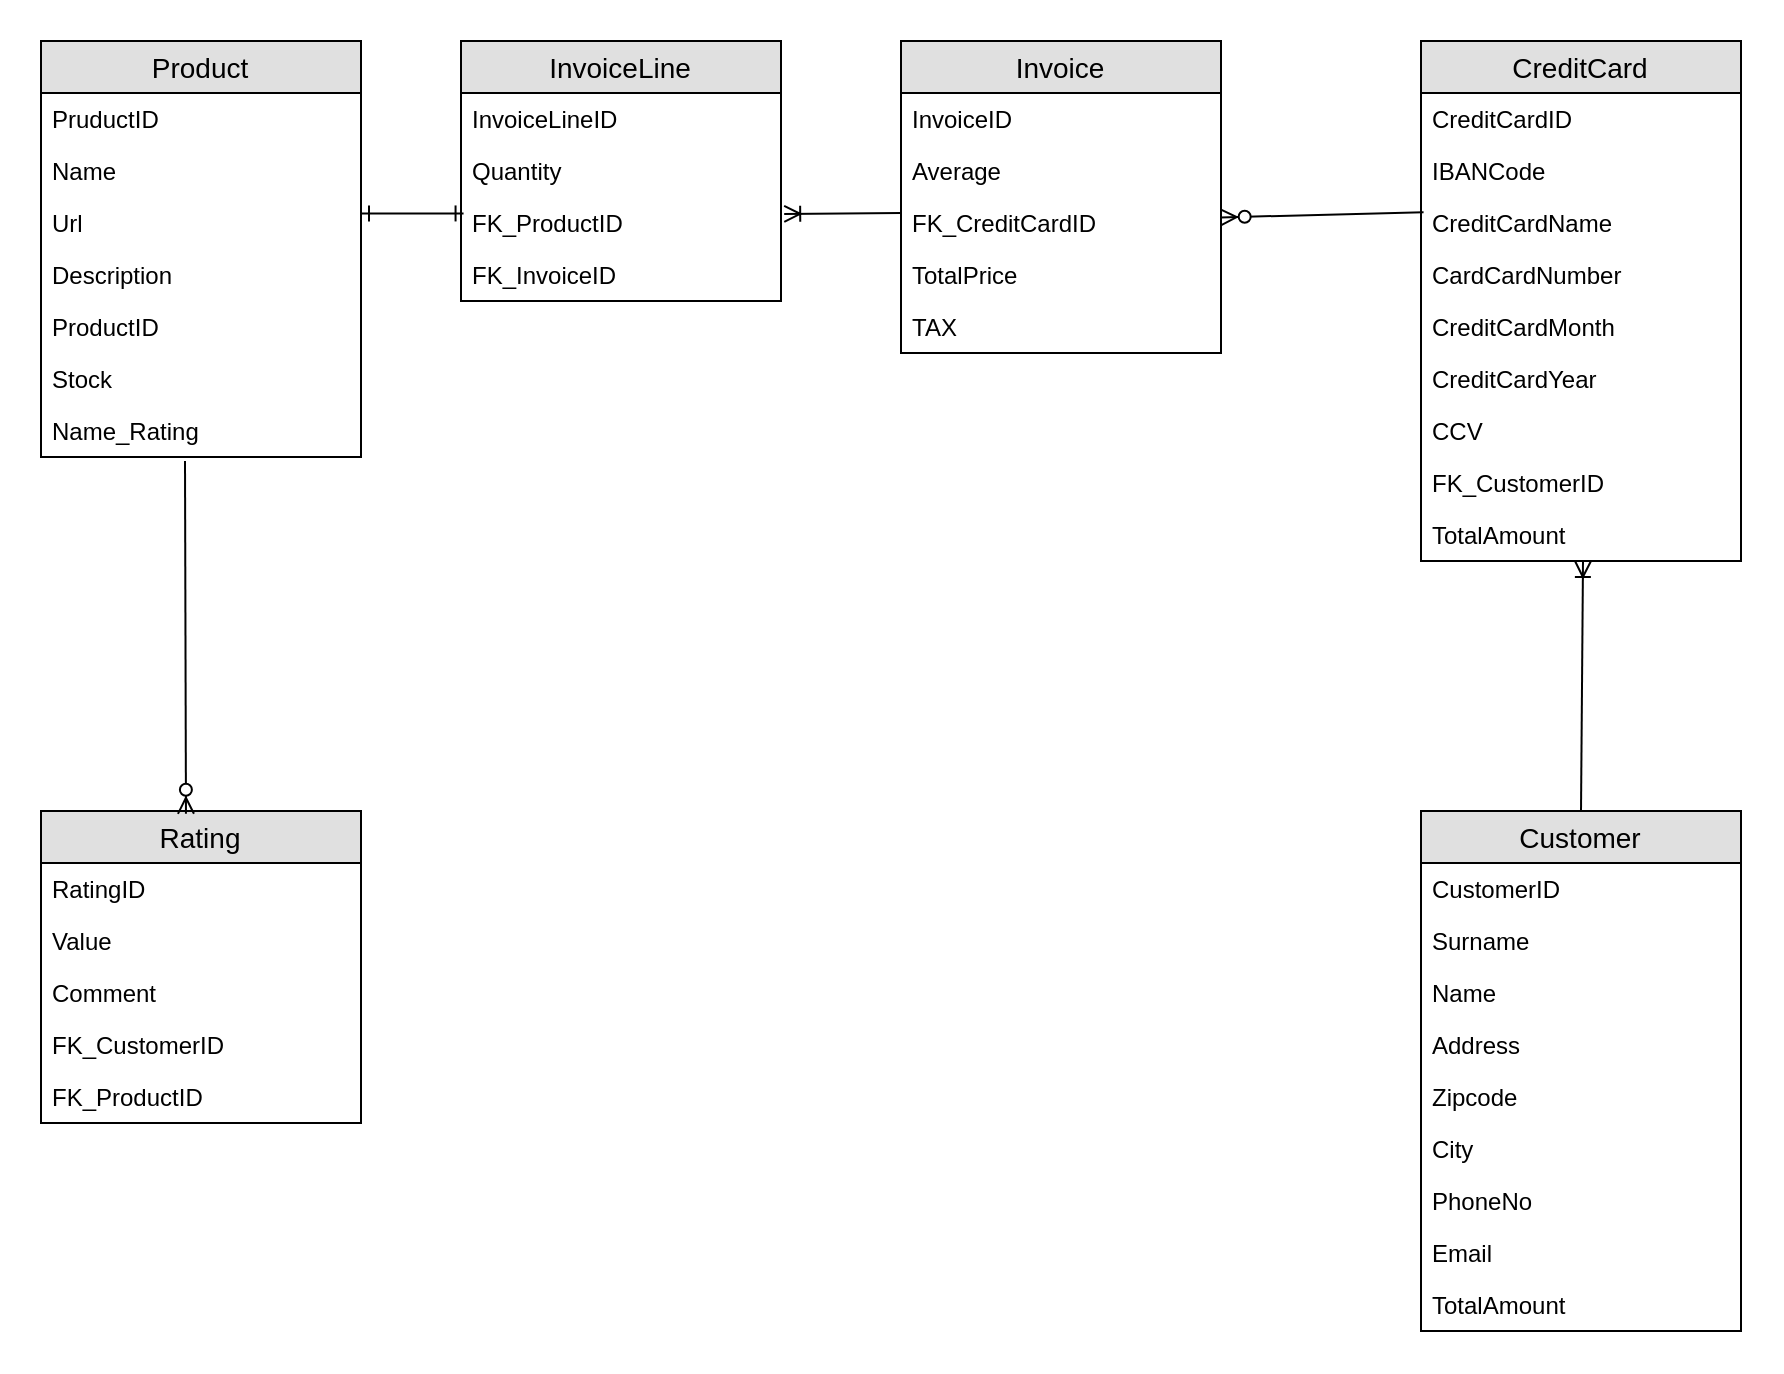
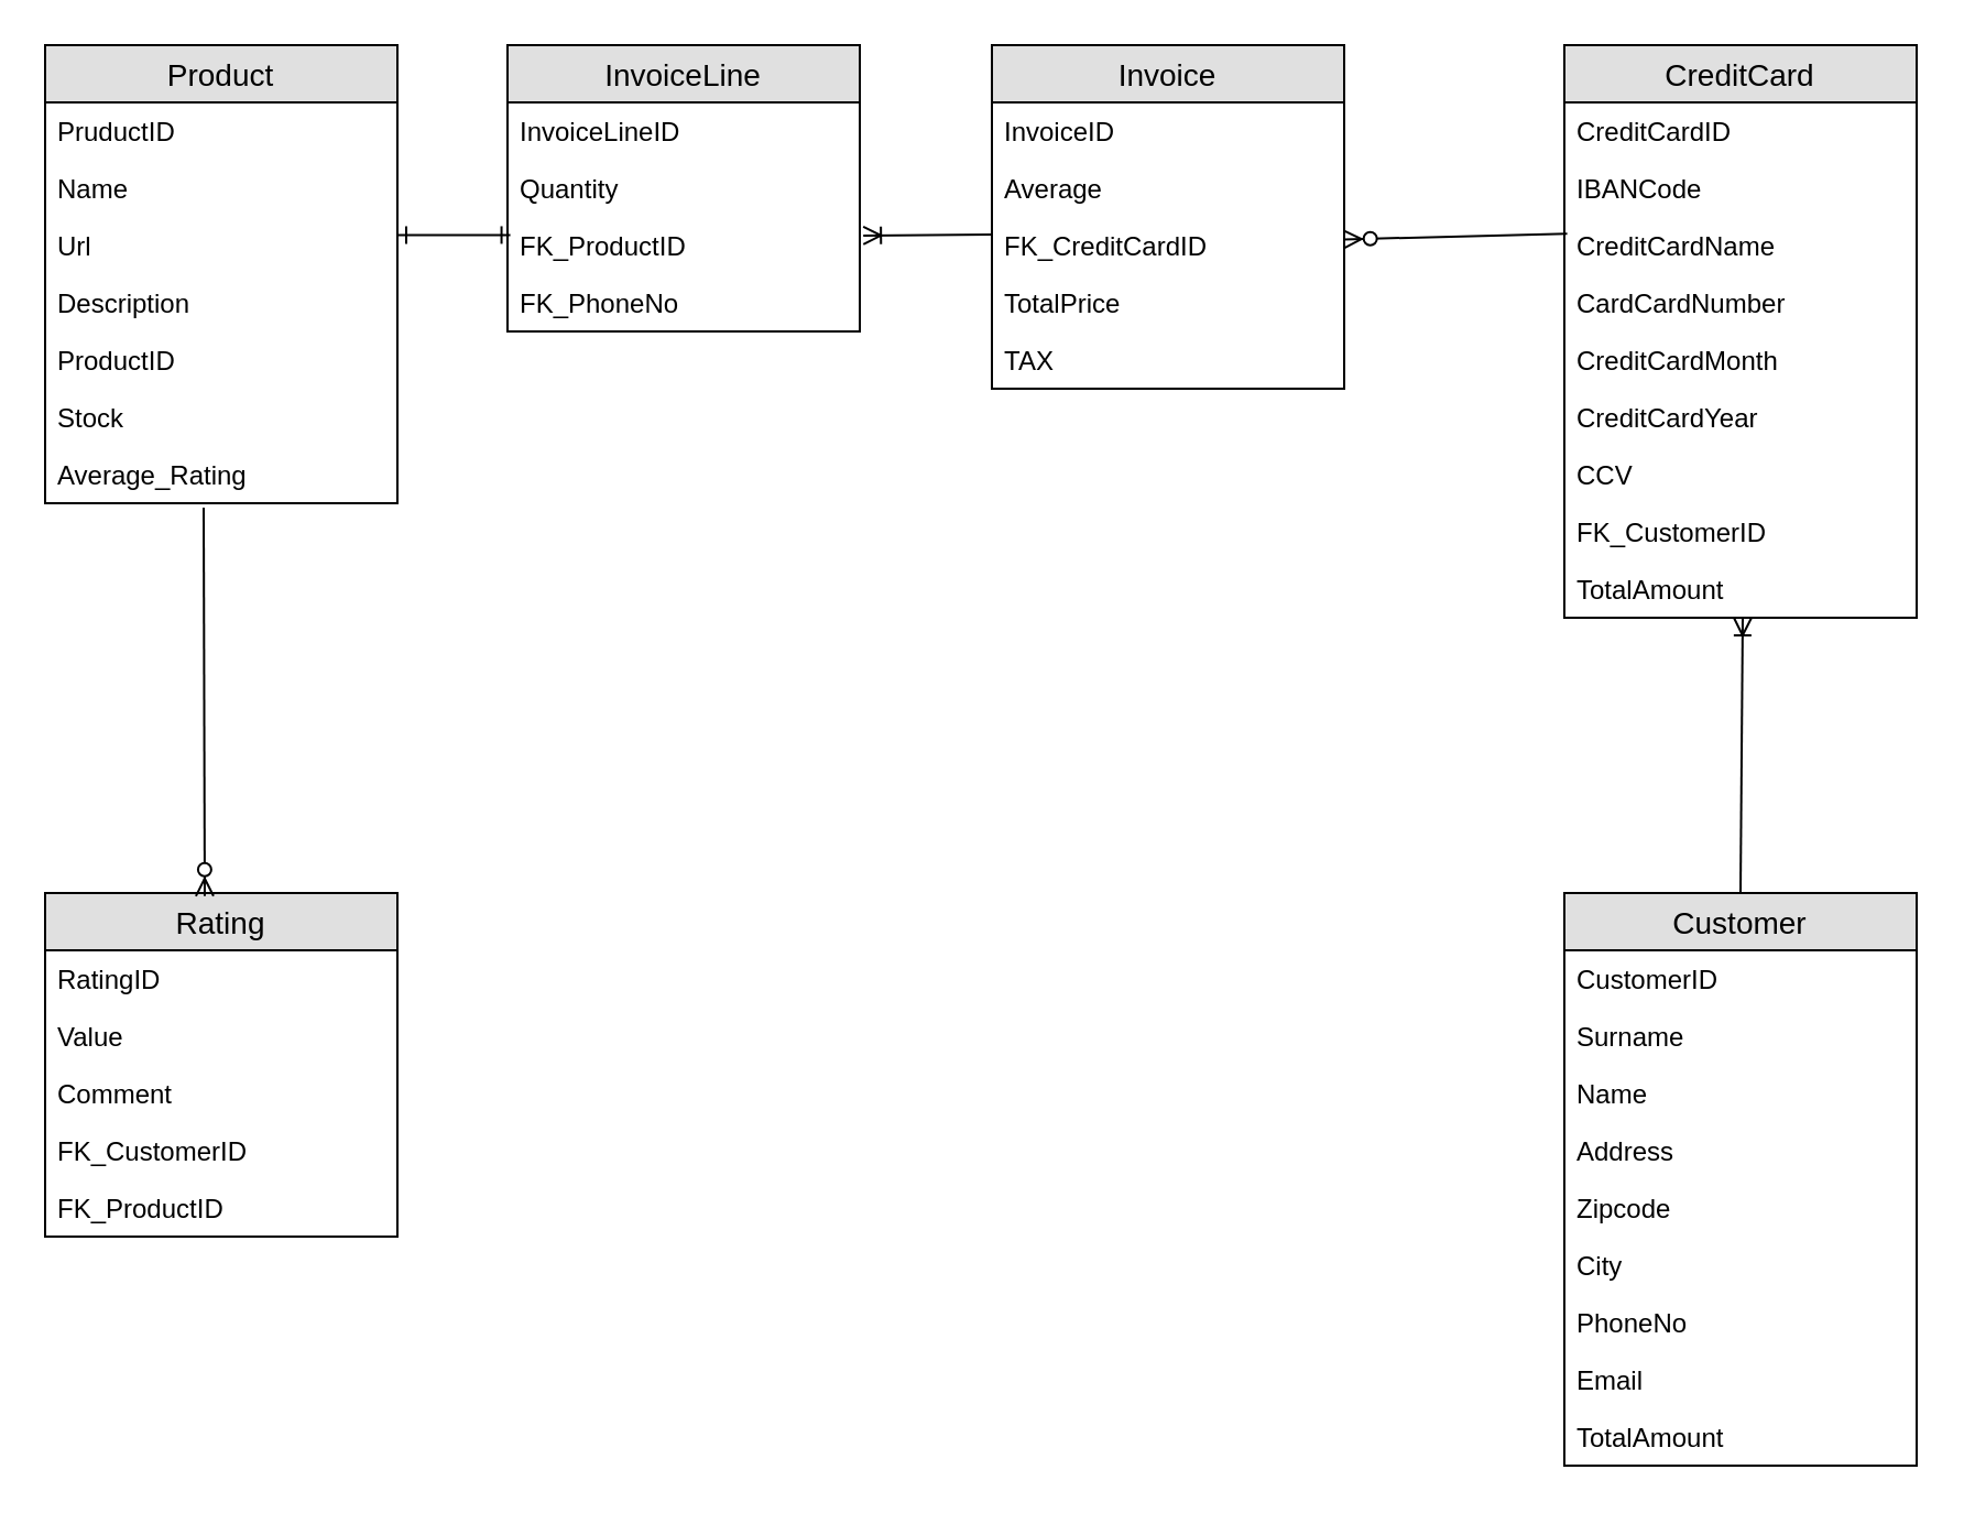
- <mxCell id="41" value="FK_InvoiceID" style="text;strokeColor=none;fillColor=none;spacingLeft=4;spacingRight=4;overflow=hidden;rotatable=0;points=[[0,0.5],[1,0.5]];portConstraint=eastwest;fontSize=12;" parent="37" vertex="1"><mxGeometry y="104" width="160" height="26" as="geometry" /></mxCell>
+ <mxCell id="41" value="FK_PhoneNo" style="text;strokeColor=none;fillColor=none;spacingLeft=4;spacingRight=4;overflow=hidden;rotatable=0;points=[[0,0.5],[1,0.5]];portConstraint=eastwest;fontSize=12;" parent="37" vertex="1"><mxGeometry y="104" width="160" height="26" as="geometry" /></mxCell>
- <mxCell id="9" value="Name_Rating" style="text;strokeColor=none;fillColor=none;spacingLeft=4;spacingRight=4;overflow=hidden;rotatable=0;points=[[0,0.5],[1,0.5]];portConstraint=eastwest;fontSize=12;" parent="2" vertex="1"><mxGeometry y="182" width="160" height="26" as="geometry" /></mxCell>
+ <mxCell id="9" value="Average_Rating" style="text;strokeColor=none;fillColor=none;spacingLeft=4;spacingRight=4;overflow=hidden;rotatable=0;points=[[0,0.5],[1,0.5]];portConstraint=eastwest;fontSize=12;" parent="2" vertex="1"><mxGeometry y="182" width="160" height="26" as="geometry" /></mxCell>
